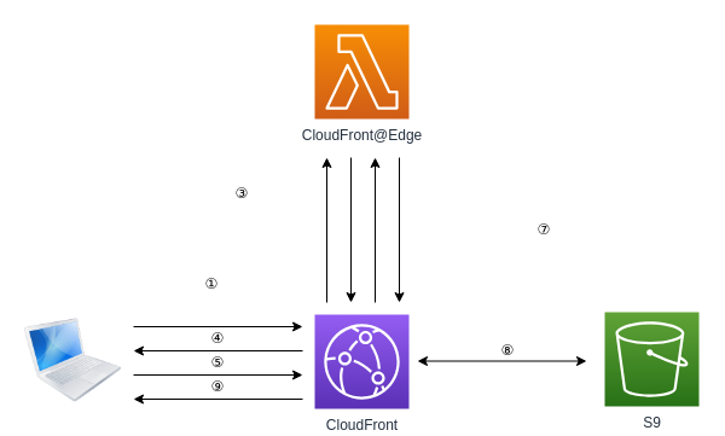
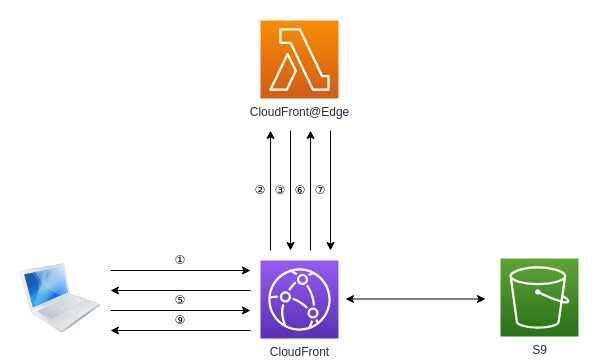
- <mxCell id="11" value="③" style="text;html=1;strokeColor=none;fillColor=none;align=center;verticalAlign=middle;whiteSpace=wrap;rounded=0;" vertex="1" parent="1"><mxGeometry x="190" y="150" width="20" height="20" as="geometry" /></mxCell>
+ <mxCell id="11" value="③" style="text;html=1;strokeColor=none;fillColor=none;align=center;verticalAlign=middle;whiteSpace=wrap;rounded=0;" vertex="1" parent="1"><mxGeometry x="270" y="180" width="20" height="20" as="geometry" /></mxCell>
+ <mxCell id="9" value="②" style="text;html=1;strokeColor=none;fillColor=none;align=center;verticalAlign=middle;whiteSpace=wrap;rounded=0;" vertex="1" parent="1"><mxGeometry x="250" y="180" width="20" height="20" as="geometry" /></mxCell>
+ <mxCell id="17" value="⑥" style="text;html=1;strokeColor=none;fillColor=none;align=center;verticalAlign=middle;whiteSpace=wrap;rounded=0;" vertex="1" parent="1"><mxGeometry x="290" y="180" width="20" height="20" as="geometry" /></mxCell>
- <mxCell id="19" value="⑦" style="text;html=1;strokeColor=none;fillColor=none;align=center;verticalAlign=middle;whiteSpace=wrap;rounded=0;" vertex="1" parent="1"><mxGeometry x="440" y="180" width="20" height="20" as="geometry" /></mxCell>
+ <mxCell id="19" value="⑦" style="text;html=1;strokeColor=none;fillColor=none;align=center;verticalAlign=middle;whiteSpace=wrap;rounded=0;" vertex="1" parent="1"><mxGeometry x="310" y="180" width="20" height="20" as="geometry" /></mxCell>
- <mxCell id="7" value="①" style="text;html=1;strokeColor=none;fillColor=none;align=center;verticalAlign=middle;whiteSpace=wrap;rounded=0;" vertex="1" parent="1"><mxGeometry x="155" y="225" width="40" height="20" as="geometry" /></mxCell>
+ <mxCell id="7" value="①" style="text;html=1;strokeColor=none;fillColor=none;align=center;verticalAlign=middle;whiteSpace=wrap;rounded=0;" vertex="1" parent="1"><mxGeometry x="160" y="250" width="40" height="20" as="geometry" /></mxCell>
- <mxCell id="13" value="④" style="text;html=1;strokeColor=none;fillColor=none;align=center;verticalAlign=middle;whiteSpace=wrap;rounded=0;" vertex="1" parent="1"><mxGeometry x="160" y="270" width="40" height="20" as="geometry" /></mxCell>
- <mxCell id="21" value="⑧" style="text;html=1;strokeColor=none;fillColor=none;align=center;verticalAlign=middle;whiteSpace=wrap;rounded=0;" vertex="1" parent="1"><mxGeometry x="400" y="280" width="40" height="20" as="geometry" /></mxCell>
